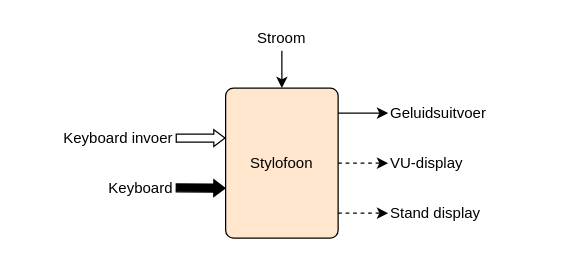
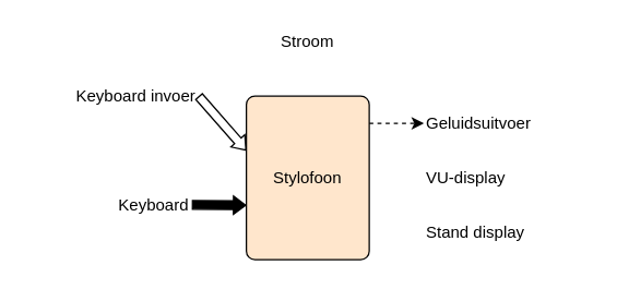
- <mxCell id="14" value="" style="endArrow=classic;html=1;rounded=0;fontColor=#000000;strokeColor=#000000;fillColor=#000000;exitX=0.5;exitY=1;exitDx=0;exitDy=0;entryX=0.5;entryY=0;entryDx=0;entryDy=0;" parent="1" source="13" target="2" edge="1"><mxGeometry width="50" height="50" relative="1" as="geometry"><mxPoint x="150" y="100" as="sourcePoint" /><mxPoint x="170" y="100" as="targetPoint" /></mxGeometry></mxCell>
- <mxCell id="10" value="" style="endArrow=classic;html=1;rounded=0;fontColor=#000000;strokeColor=#000000;fillColor=#000000;entryX=0;entryY=0.5;entryDx=0;entryDy=0;exitX=1;exitY=0.167;exitDx=0;exitDy=0;exitPerimeter=0;" parent="1" source="2" target="7" edge="1"><mxGeometry width="50" height="50" relative="1" as="geometry"><mxPoint x="280" y="160" as="sourcePoint" /><mxPoint x="330" y="110" as="targetPoint" /></mxGeometry></mxCell>
+ <mxCell id="10" value="" style="endArrow=classic;html=1;rounded=0;fontColor=#000000;strokeColor=#000000;fillColor=#000000;entryX=0;entryY=0.5;entryDx=0;entryDy=0;exitX=1;exitY=0.167;exitDx=0;exitDy=0;exitPerimeter=0;dashed=1;" parent="1" source="2" target="7" edge="1"><mxGeometry width="50" height="50" relative="1" as="geometry"><mxPoint x="280" y="160" as="sourcePoint" /><mxPoint x="330" y="110" as="targetPoint" /></mxGeometry></mxCell>
- <mxCell id="3" value="Keyboard invoer" style="text;html=1;strokeColor=none;fillColor=none;align=right;verticalAlign=middle;whiteSpace=wrap;rounded=0;fontColor=#000000;" parent="1" vertex="1"><mxGeometry x="20" y="100" width="120" height="20" as="geometry" /></mxCell>
+ <mxCell id="3" value="Keyboard invoer" style="text;html=1;strokeColor=none;fillColor=none;align=right;verticalAlign=middle;whiteSpace=wrap;rounded=0;fontColor=#000000;" parent="1" vertex="1"><mxGeometry x="25" y="60" width="120" height="20" as="geometry" /></mxCell>
- <mxCell id="11" value="" style="endArrow=classic;html=1;rounded=0;fontColor=#000000;strokeColor=#000000;fillColor=#000000;entryX=0;entryY=0.5;entryDx=0;entryDy=0;exitX=1;exitY=0.5;exitDx=0;exitDy=0;dashed=1;" parent="1" source="2" target="8" edge="1"><mxGeometry width="50" height="50" relative="1" as="geometry"><mxPoint x="280" y="130" as="sourcePoint" /><mxPoint x="300" y="130" as="targetPoint" /></mxGeometry></mxCell>
- <mxCell id="12" value="" style="endArrow=classic;html=1;rounded=0;fontColor=#000000;strokeColor=#000000;fillColor=#000000;entryX=0;entryY=0.5;entryDx=0;entryDy=0;exitX=1;exitY=0.833;exitDx=0;exitDy=0;exitPerimeter=0;dashed=1;" parent="1" source="2" target="9" edge="1"><mxGeometry width="50" height="50" relative="1" as="geometry"><mxPoint x="280" y="170" as="sourcePoint" /><mxPoint x="300" y="170" as="targetPoint" /></mxGeometry></mxCell>
